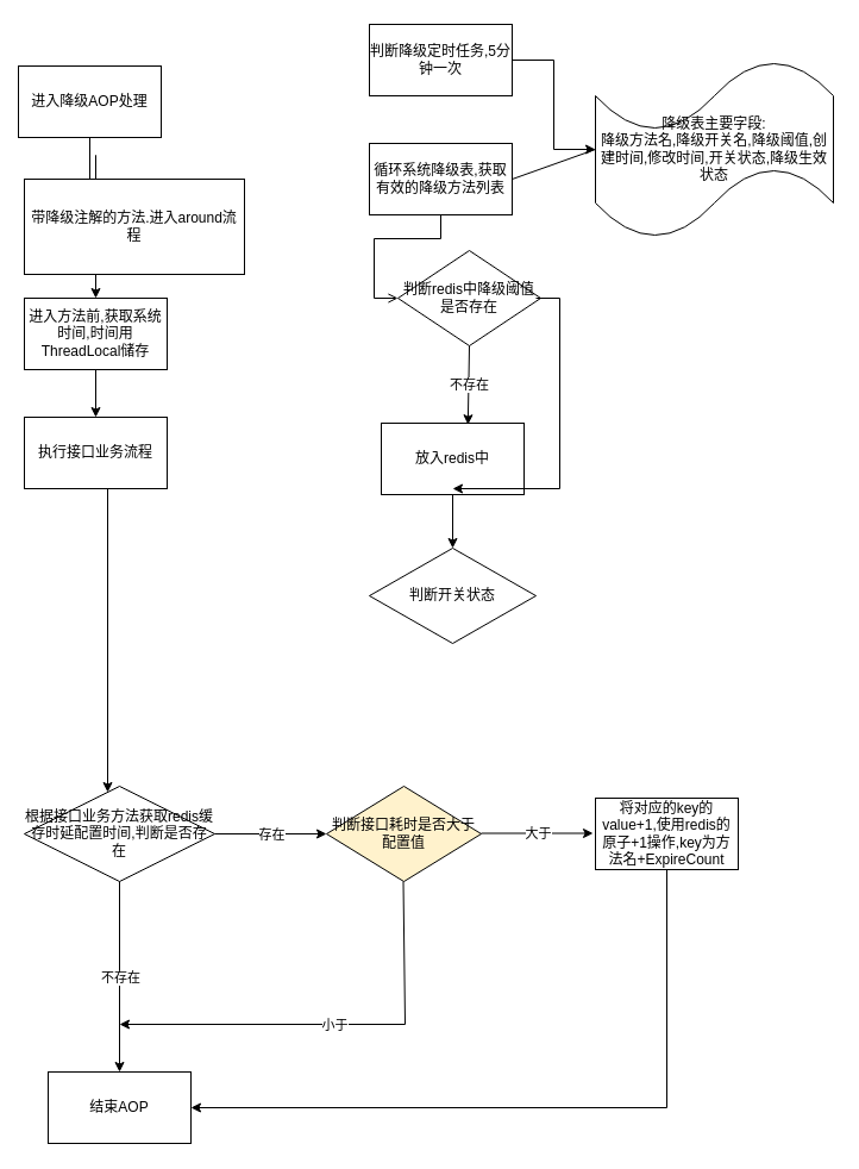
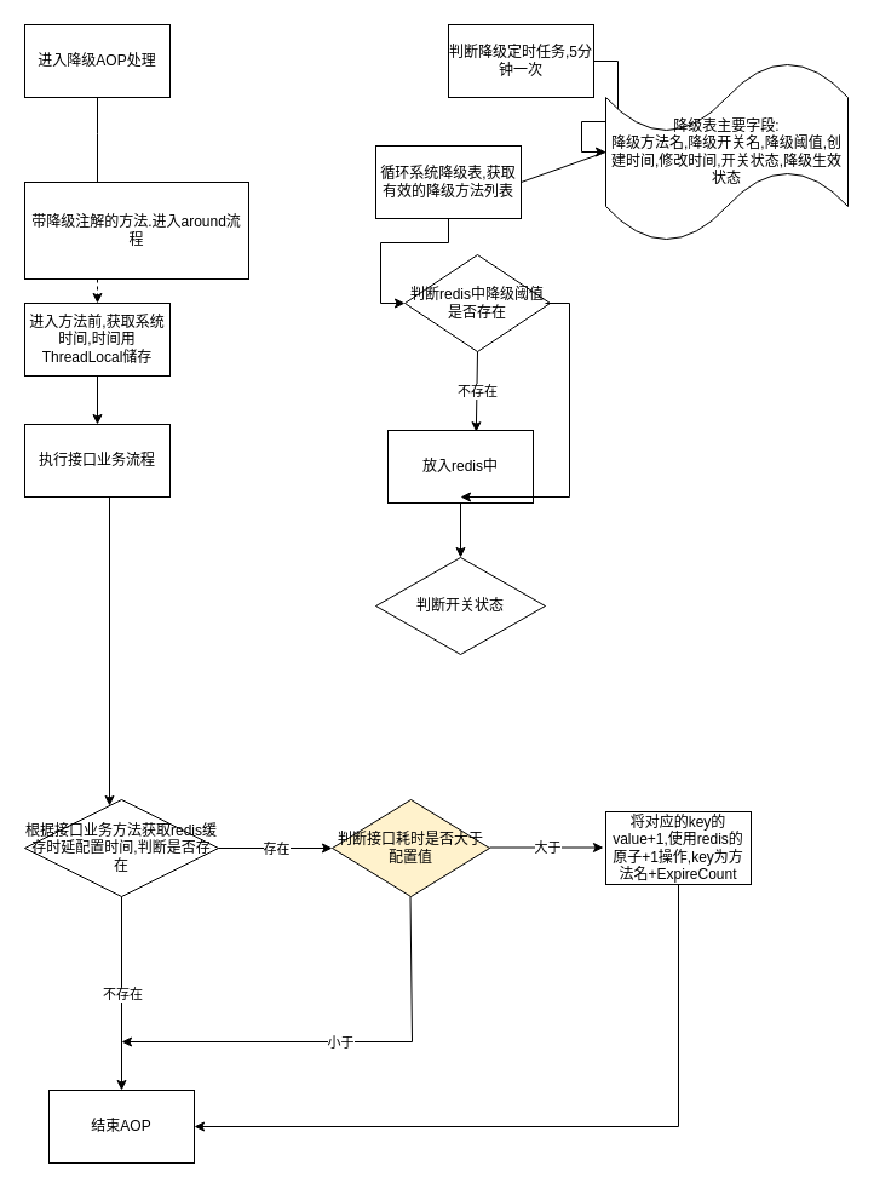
- <mxCell id="10" value="判断降级定时任务,5分钟一次" style="rounded=0;whiteSpace=wrap;html=1;" vertex="1" parent="1"><mxGeometry x="310" y="20" width="120" height="60" as="geometry" /></mxCell>
+ <mxCell id="10" value="判断降级定时任务,5分钟一次" style="rounded=0;whiteSpace=wrap;html=1;" vertex="1" parent="1"><mxGeometry x="370" y="20" width="120" height="60" as="geometry" /></mxCell>
- <mxCell id="3" value="进入降级AOP处理" style="rounded=0;whiteSpace=wrap;html=1;" vertex="1" parent="1"><mxGeometry x="15" y="55" width="120" height="60" as="geometry" /></mxCell>
+ <mxCell id="3" value="进入降级AOP处理" style="rounded=0;whiteSpace=wrap;html=1;" vertex="1" parent="1"><mxGeometry x="20" y="20" width="120" height="60" as="geometry" /></mxCell>
- <mxCell id="2" value="" style="edgeStyle=orthogonalEdgeStyle;rounded=0;orthogonalLoop=1;jettySize=auto;html=1;startArrow=none;" edge="1" parent="1" source="5" target="4"><mxGeometry relative="1" as="geometry"><Array as="points"><mxPoint x="80" y="130" /><mxPoint x="80" y="130" /></Array></mxGeometry></mxCell>
+ <mxCell id="2" value="" style="edgeStyle=orthogonalEdgeStyle;rounded=0;orthogonalLoop=1;jettySize=auto;html=1;startArrow=none;dashed=1;" edge="1" parent="1" source="5" target="4"><mxGeometry relative="1" as="geometry"><Array as="points"><mxPoint x="80" y="130" /><mxPoint x="80" y="130" /></Array></mxGeometry></mxCell>
- <mxCell id="11" value="" style="edgeStyle=orthogonalEdgeStyle;rounded=0;orthogonalLoop=1;jettySize=auto;html=1;labelBorderColor=default;entryX=0;entryY=0.5;entryDx=0;entryDy=0;endArrow=open;" edge="1" parent="1" source="12" target="31"><mxGeometry relative="1" as="geometry" /></mxCell>
+ <mxCell id="11" value="" style="edgeStyle=orthogonalEdgeStyle;rounded=0;orthogonalLoop=1;jettySize=auto;html=1;labelBorderColor=default;entryX=0;entryY=0.5;entryDx=0;entryDy=0;" edge="1" parent="1" source="12" target="31"><mxGeometry relative="1" as="geometry" /></mxCell>
